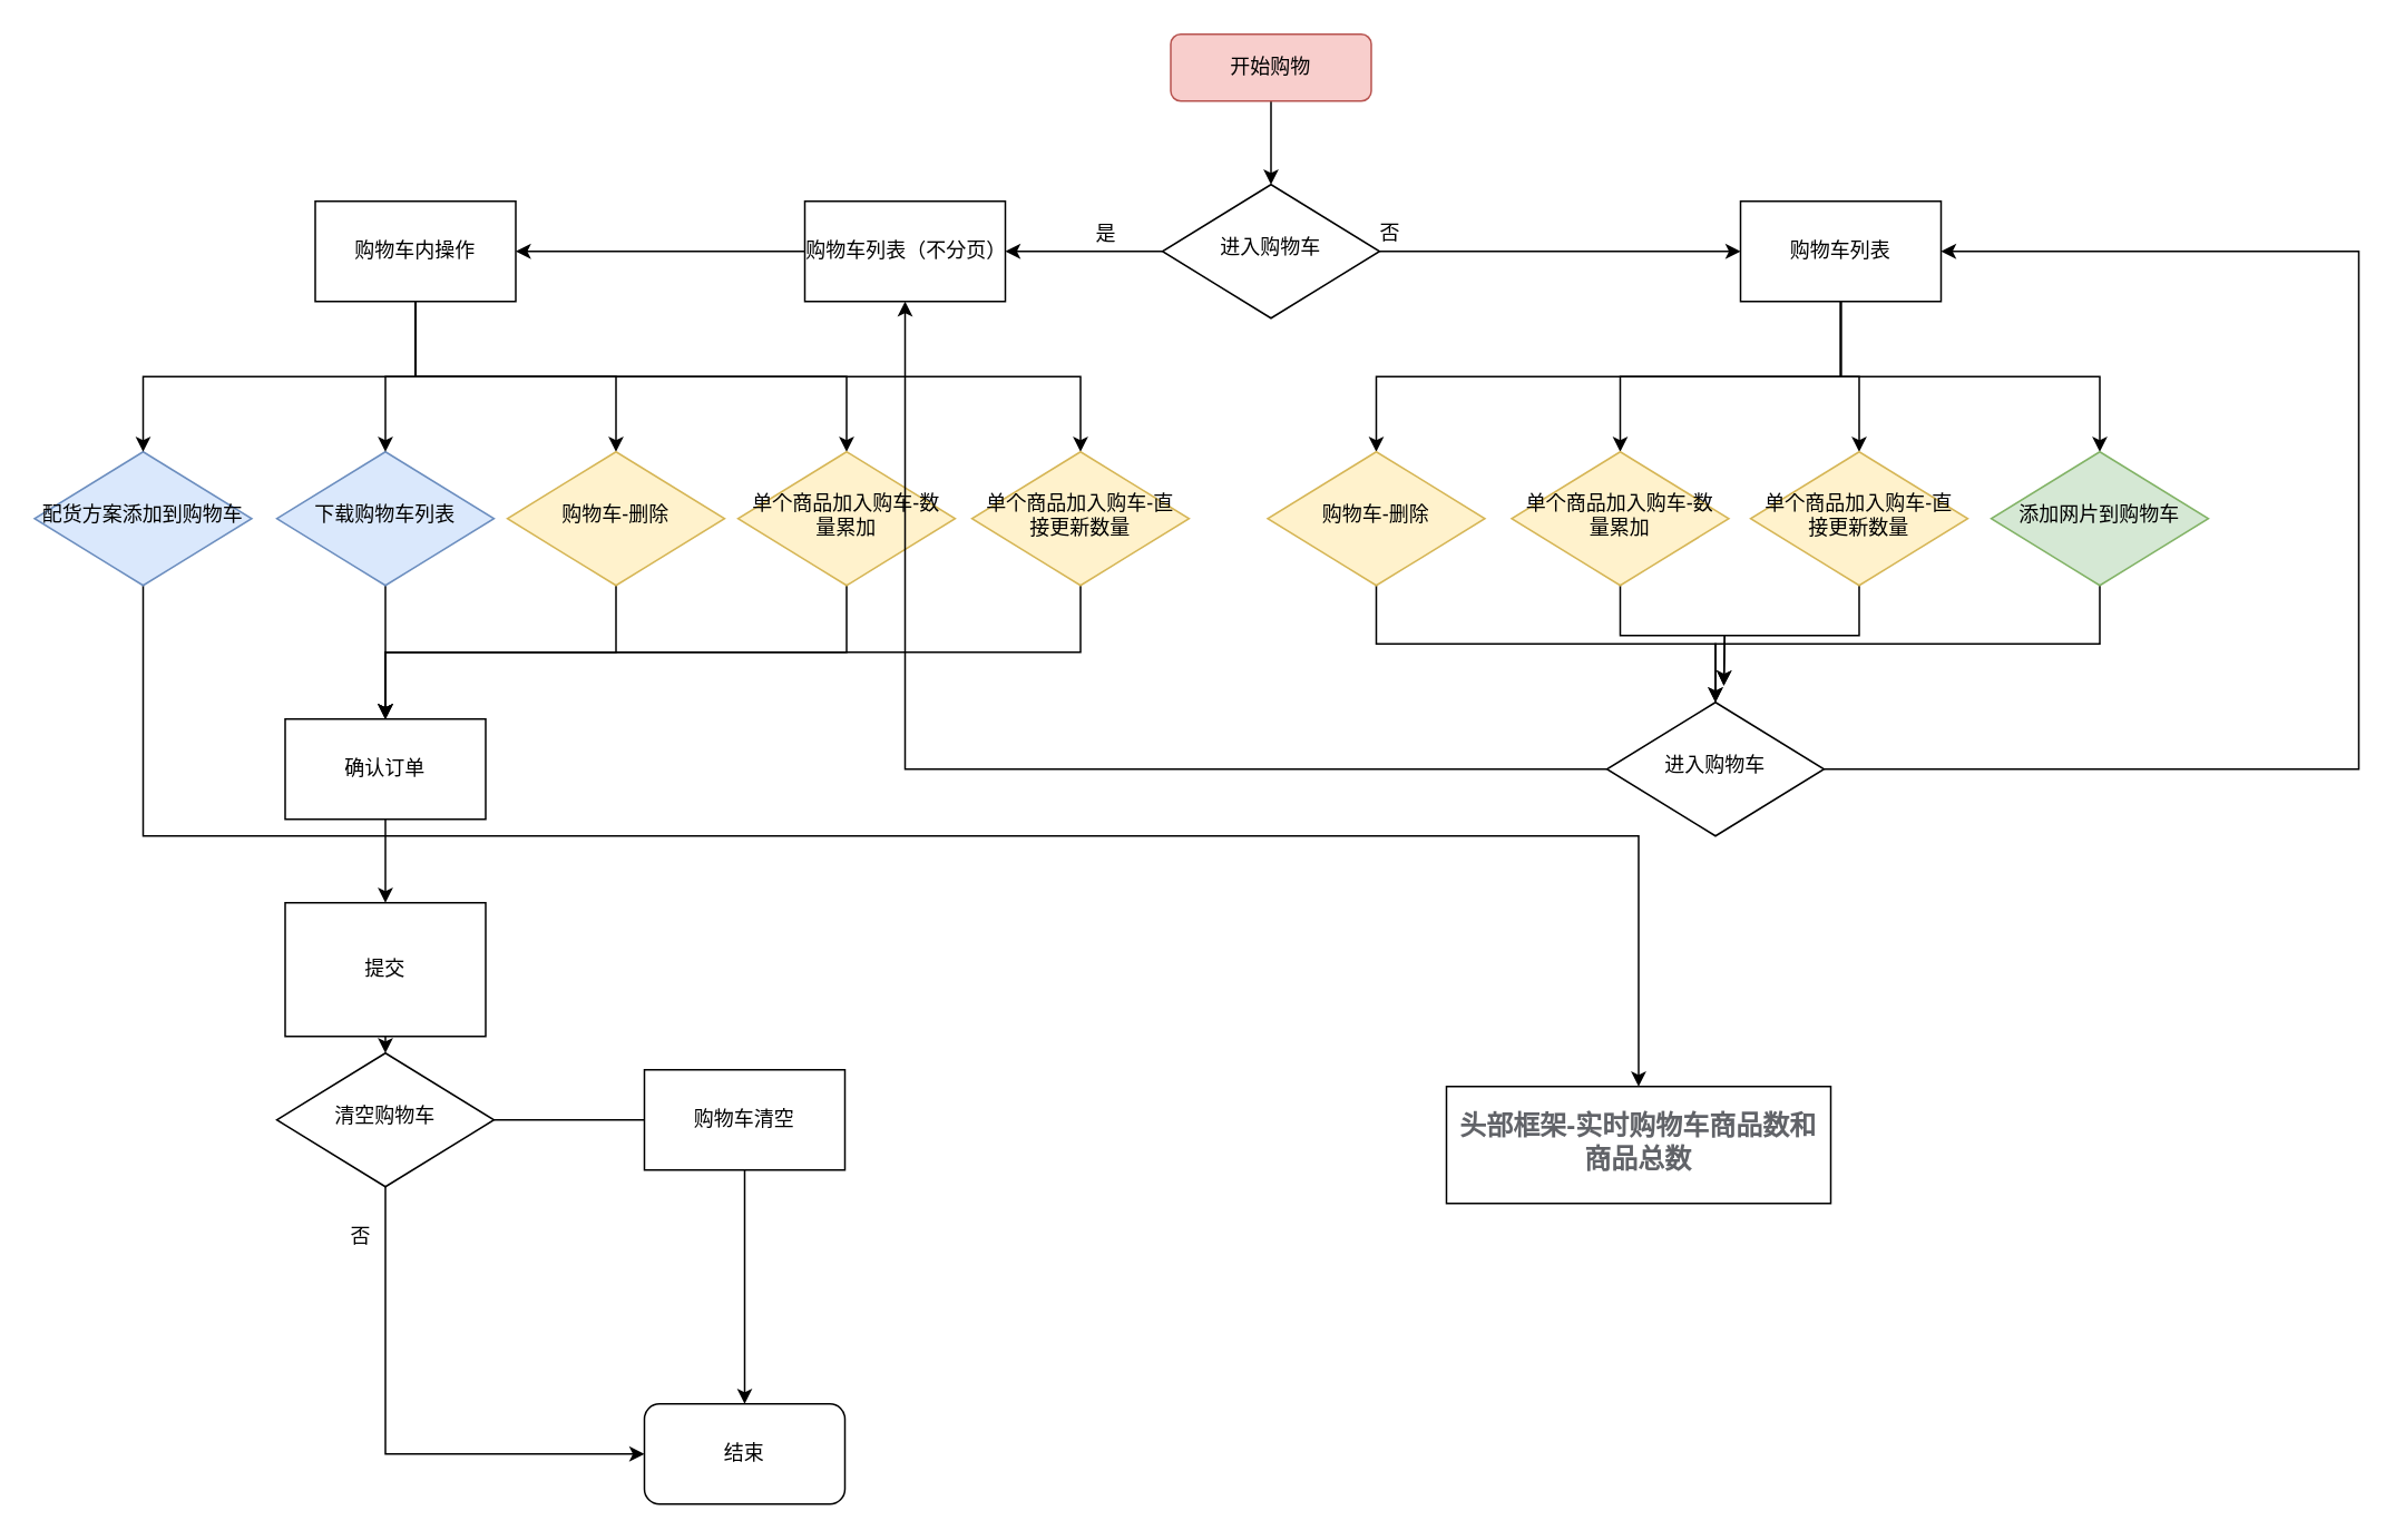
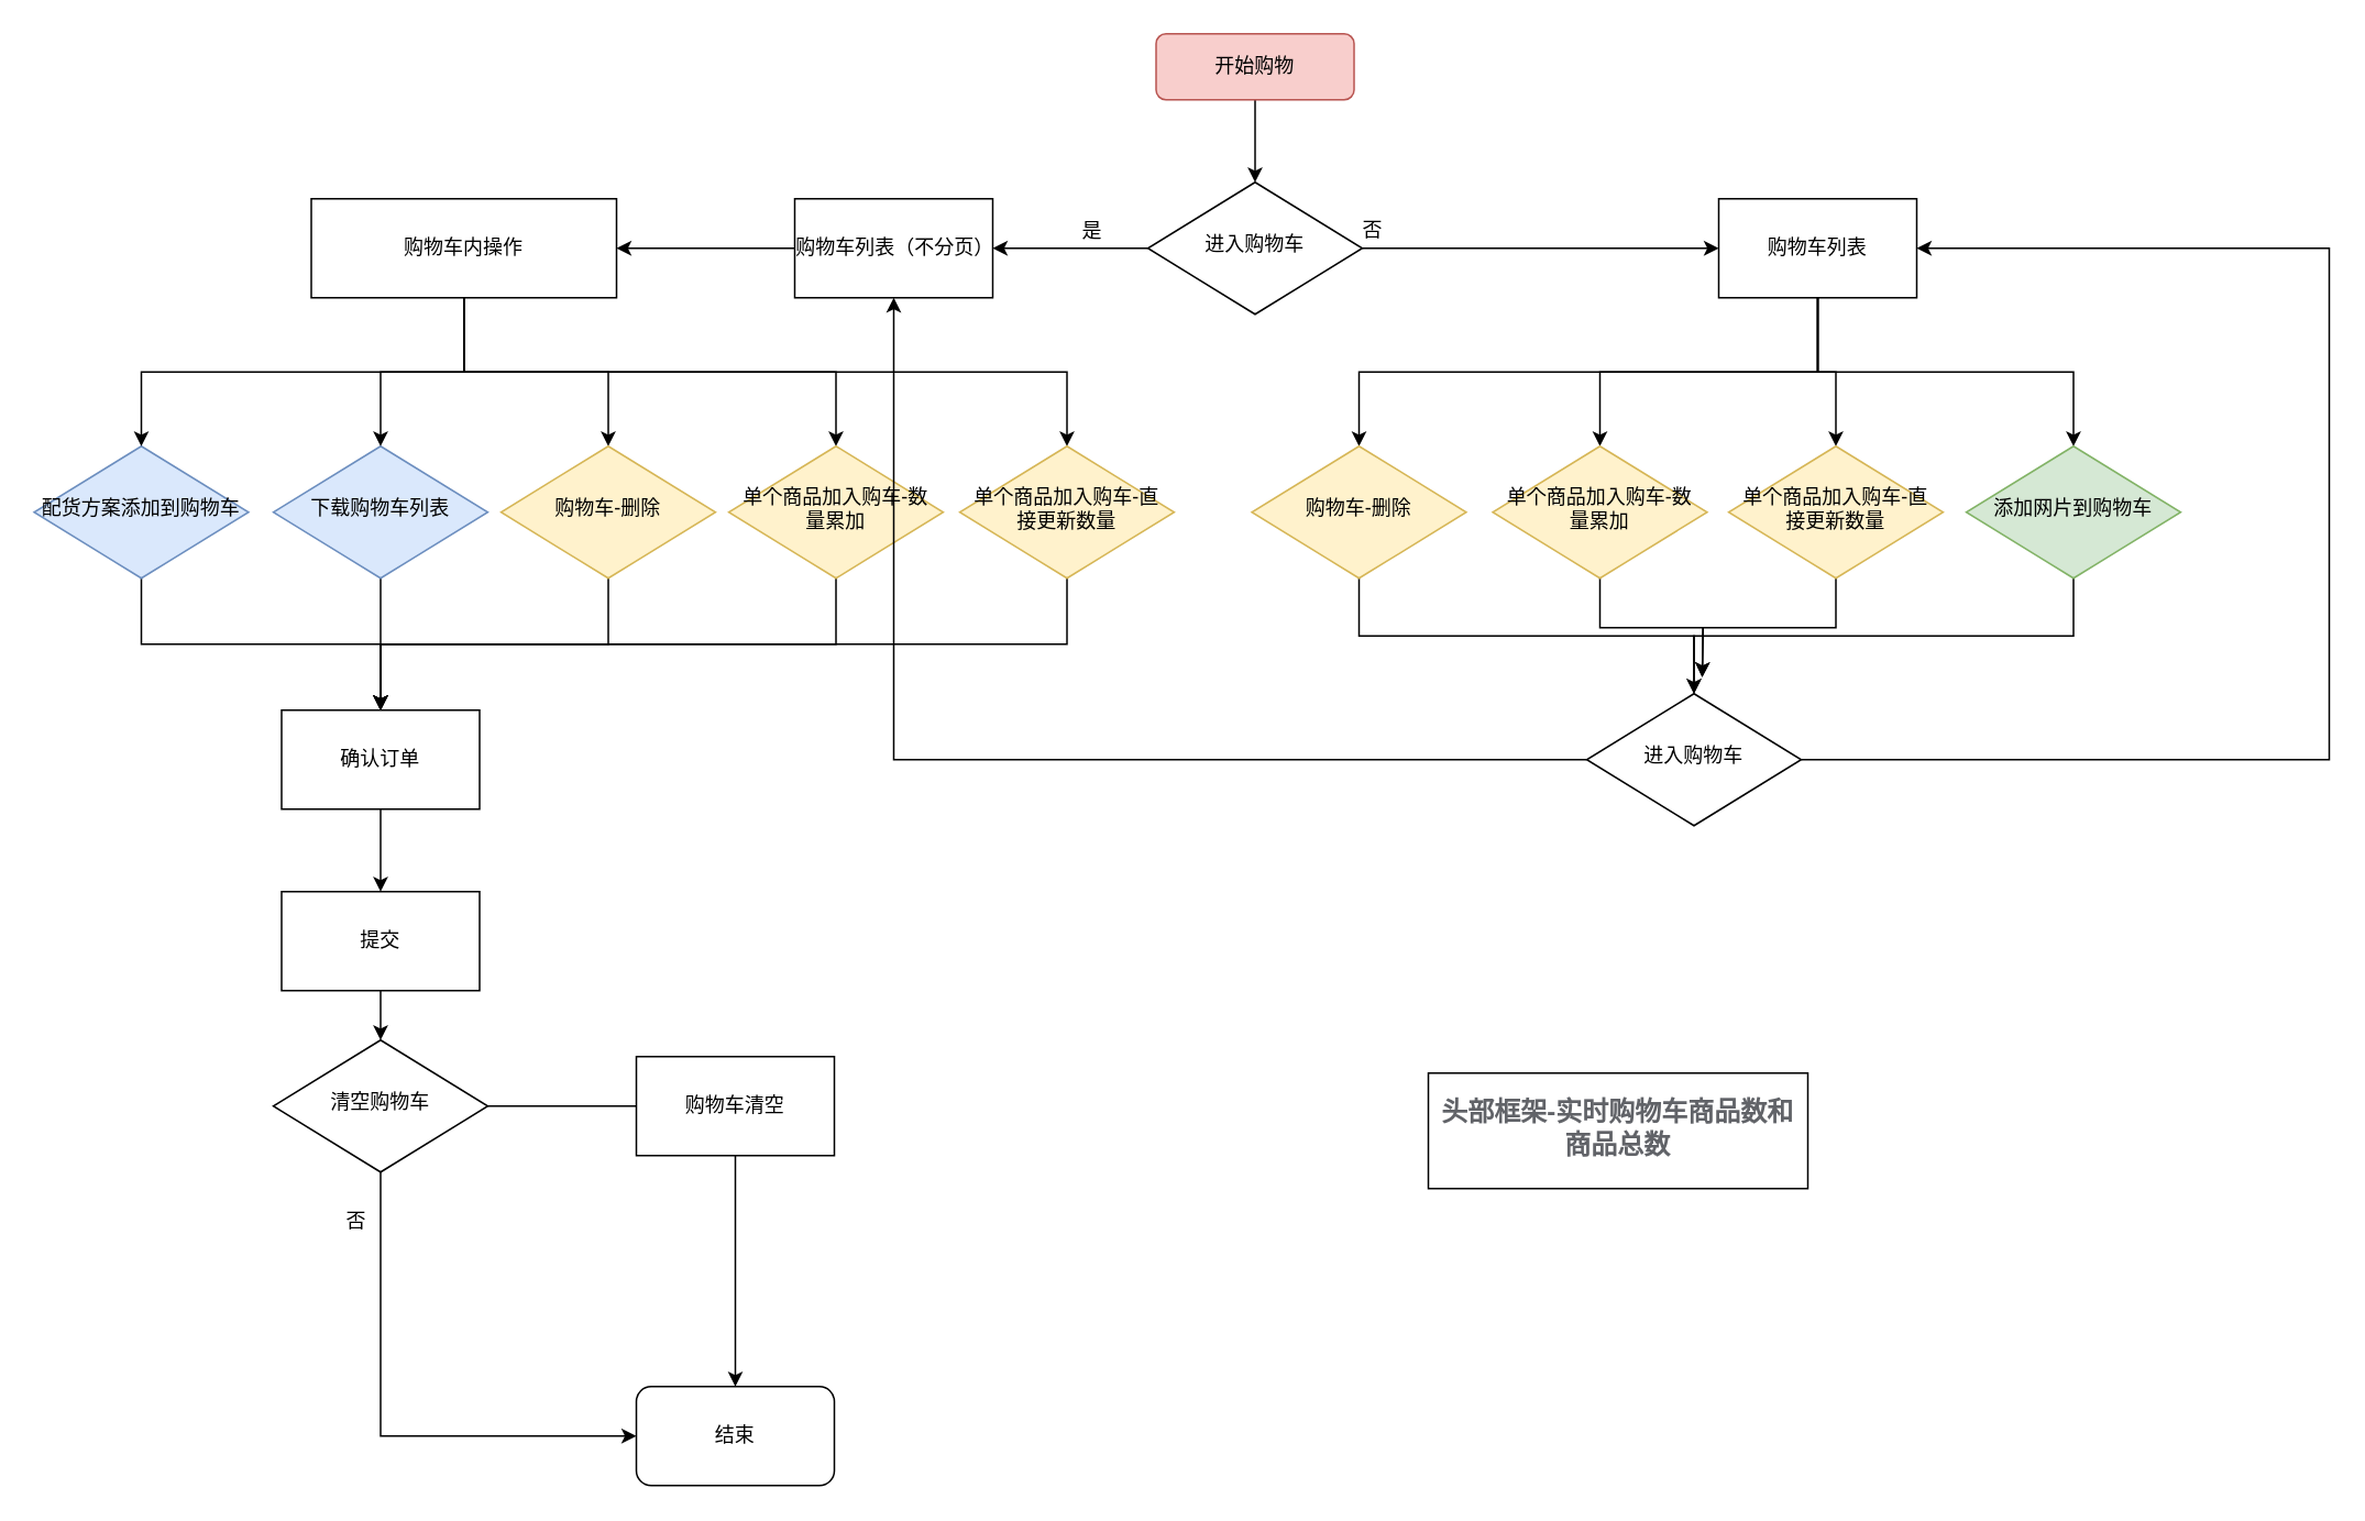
- <mxCell id="27" value="购物车内操作" style="rounded=0;whiteSpace=wrap;html=1;" parent="1" vertex="1"><mxGeometry x="188" y="120" width="120" height="60" as="geometry" /></mxCell>
+ <mxCell id="27" value="购物车内操作" style="rounded=0;whiteSpace=wrap;html=1;" parent="1" vertex="1"><mxGeometry x="188" y="120" width="185" height="60" as="geometry" /></mxCell>
- <mxCell id="7" style="edgeStyle=orthogonalEdgeStyle;rounded=0;orthogonalLoop=1;jettySize=auto;html=1;exitX=0.5;exitY=1;exitDx=0;exitDy=0;" edge="1" parent="1" source="8" target="56"><mxGeometry relative="1" as="geometry" /></mxCell>
+ <mxCell id="7" style="edgeStyle=orthogonalEdgeStyle;rounded=0;orthogonalLoop=1;jettySize=auto;html=1;exitX=0.5;exitY=1;exitDx=0;exitDy=0;entryX=0.5;entryY=0;entryDx=0;entryDy=0;" edge="1" parent="1" source="8" target="44"><mxGeometry relative="1" as="geometry" /></mxCell>
- <mxCell id="46" value="提交" style="rounded=0;whiteSpace=wrap;html=1;" vertex="1" parent="1"><mxGeometry x="170" y="540" width="120" height="80" as="geometry" /></mxCell>
+ <mxCell id="46" value="提交" style="rounded=0;whiteSpace=wrap;html=1;" vertex="1" parent="1"><mxGeometry x="170" y="540" width="120" height="60" as="geometry" /></mxCell>
